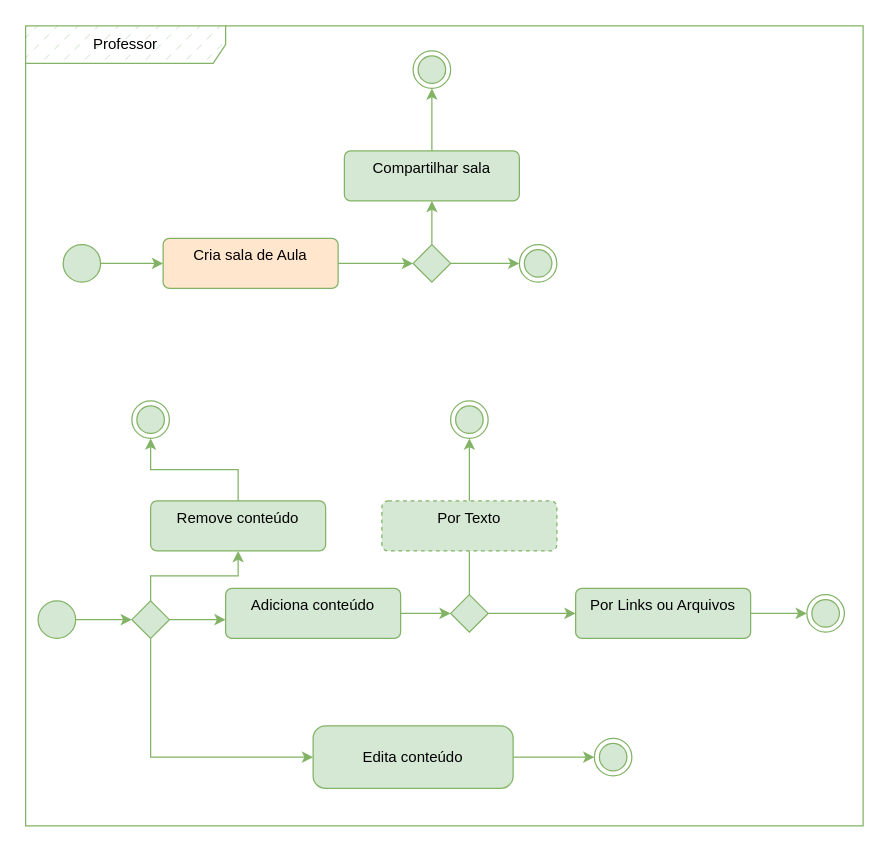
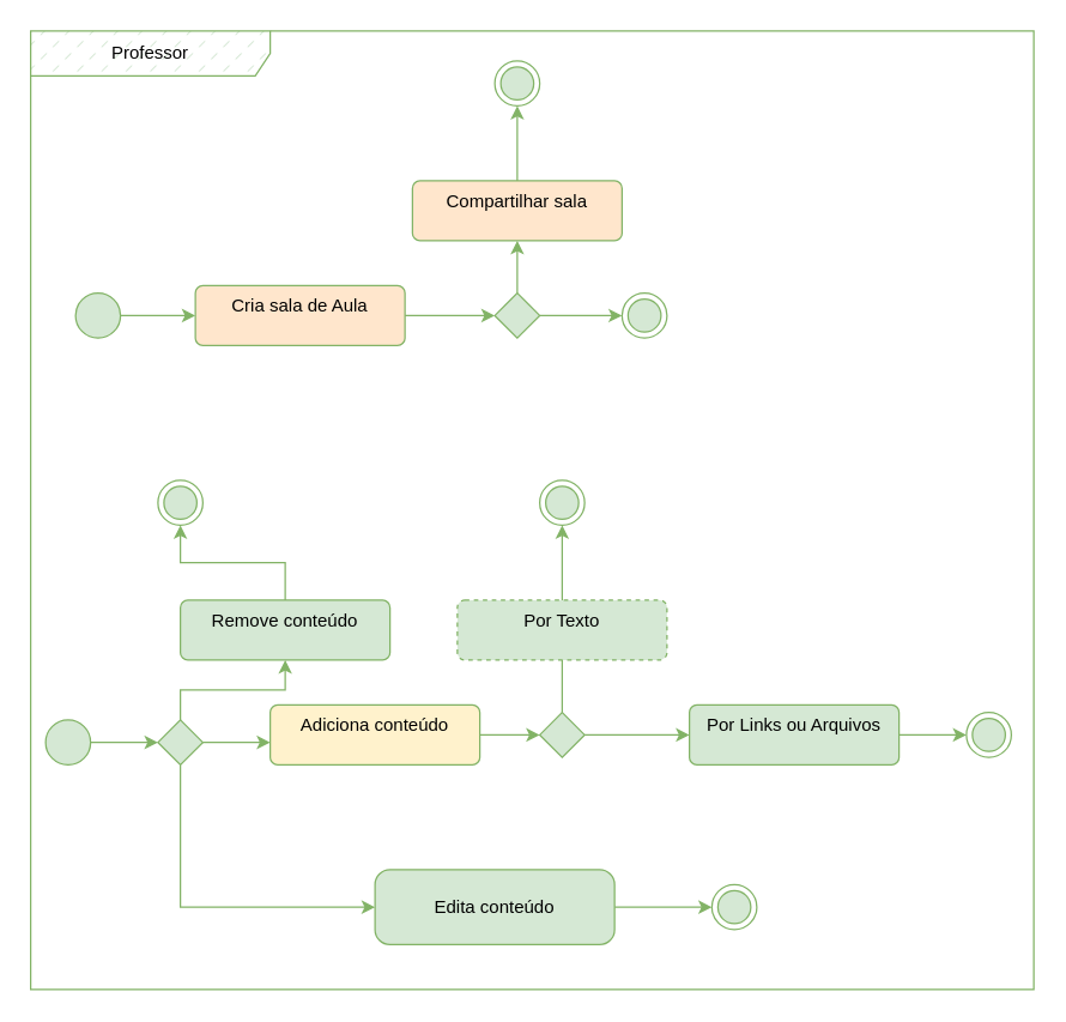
- <mxCell id="32" value="Compartilhar sala" style="html=1;align=center;verticalAlign=top;rounded=1;absoluteArcSize=1;arcSize=10;dashed=0;whiteSpace=wrap;fillColor=#d5e8d4;strokeColor=#82b366;" parent="2" vertex="1"><mxGeometry x="255" y="100" width="140" height="40" as="geometry" /></mxCell>
+ <mxCell id="32" value="Compartilhar sala" style="html=1;align=center;verticalAlign=top;rounded=1;absoluteArcSize=1;arcSize=10;dashed=0;whiteSpace=wrap;fillColor=#ffe6cc;strokeColor=#82b366;" parent="2" vertex="1"><mxGeometry x="255" y="100" width="140" height="40" as="geometry" /></mxCell>
- <mxCell id="4" value="Adiciona conteúdo" style="html=1;align=center;verticalAlign=top;rounded=1;absoluteArcSize=1;arcSize=10;dashed=0;whiteSpace=wrap;fillColor=#d5e8d4;strokeColor=#82b366;" parent="2" vertex="1"><mxGeometry x="160" y="450" width="140" height="40" as="geometry" /></mxCell>
+ <mxCell id="4" value="Adiciona conteúdo" style="html=1;align=center;verticalAlign=top;rounded=1;absoluteArcSize=1;arcSize=10;dashed=0;whiteSpace=wrap;fillColor=#fff2cc;strokeColor=#82b366;" parent="2" vertex="1"><mxGeometry x="160" y="450" width="140" height="40" as="geometry" /></mxCell>
